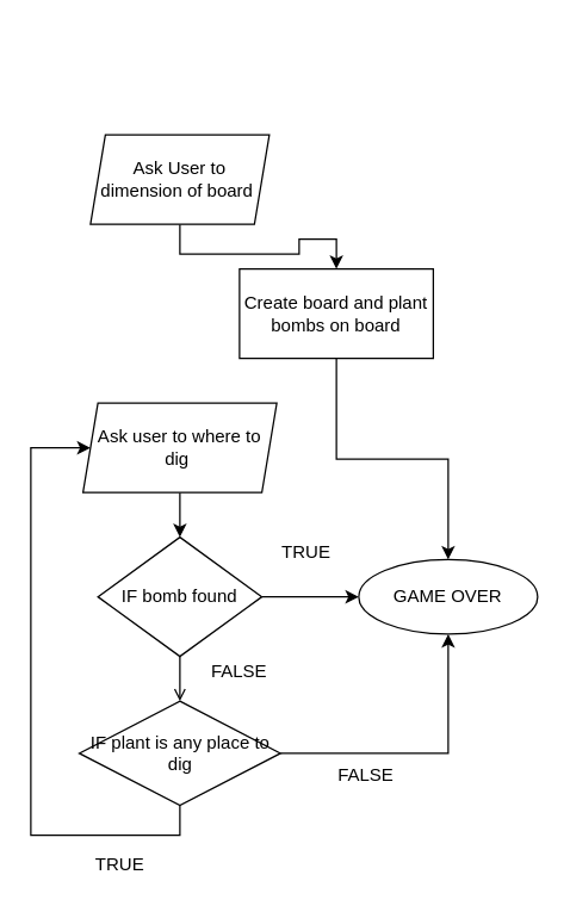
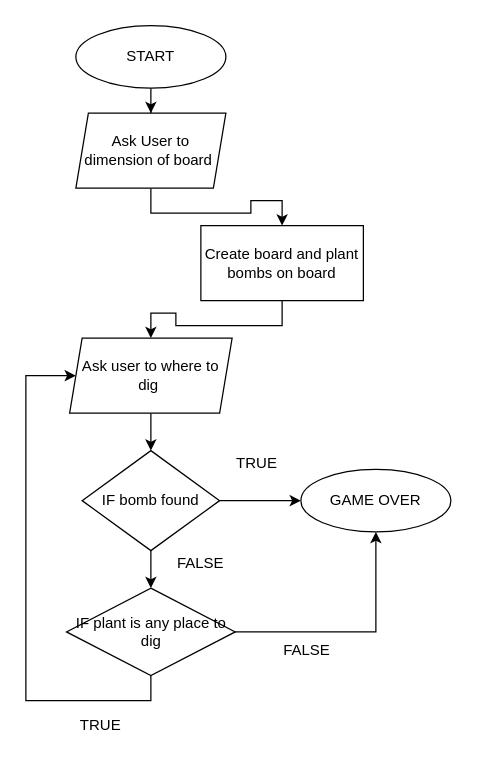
+ <mxCell id="3" value="START" style="ellipse;whiteSpace=wrap;html=1;" vertex="1" parent="1"><mxGeometry x="60" y="20" width="120" height="50" as="geometry" /></mxCell>
+ <mxCell id="2" value="" style="edgeStyle=orthogonalEdgeStyle;rounded=0;orthogonalLoop=1;jettySize=auto;html=1;" edge="1" parent="1" source="3" target="5"><mxGeometry relative="1" as="geometry" /></mxCell>
- <mxCell id="6" value="" style="edgeStyle=orthogonalEdgeStyle;rounded=0;orthogonalLoop=1;jettySize=auto;html=1;" edge="1" parent="1" source="7" target="13"><mxGeometry relative="1" as="geometry" /></mxCell>
+ <mxCell id="6" value="" style="edgeStyle=orthogonalEdgeStyle;rounded=0;orthogonalLoop=1;jettySize=auto;html=1;" edge="1" parent="1" source="7" target="9"><mxGeometry relative="1" as="geometry" /></mxCell>
- <mxCell id="11" value="" style="edgeStyle=orthogonalEdgeStyle;rounded=0;orthogonalLoop=1;jettySize=auto;html=1;fontFamily=Helvetica;endArrow=open;" edge="1" parent="1" source="12" target="17"><mxGeometry relative="1" as="geometry" /></mxCell>
+ <mxCell id="11" value="" style="edgeStyle=orthogonalEdgeStyle;rounded=0;orthogonalLoop=1;jettySize=auto;html=1;fontFamily=Helvetica;" edge="1" parent="1" source="12" target="17"><mxGeometry relative="1" as="geometry" /></mxCell>
